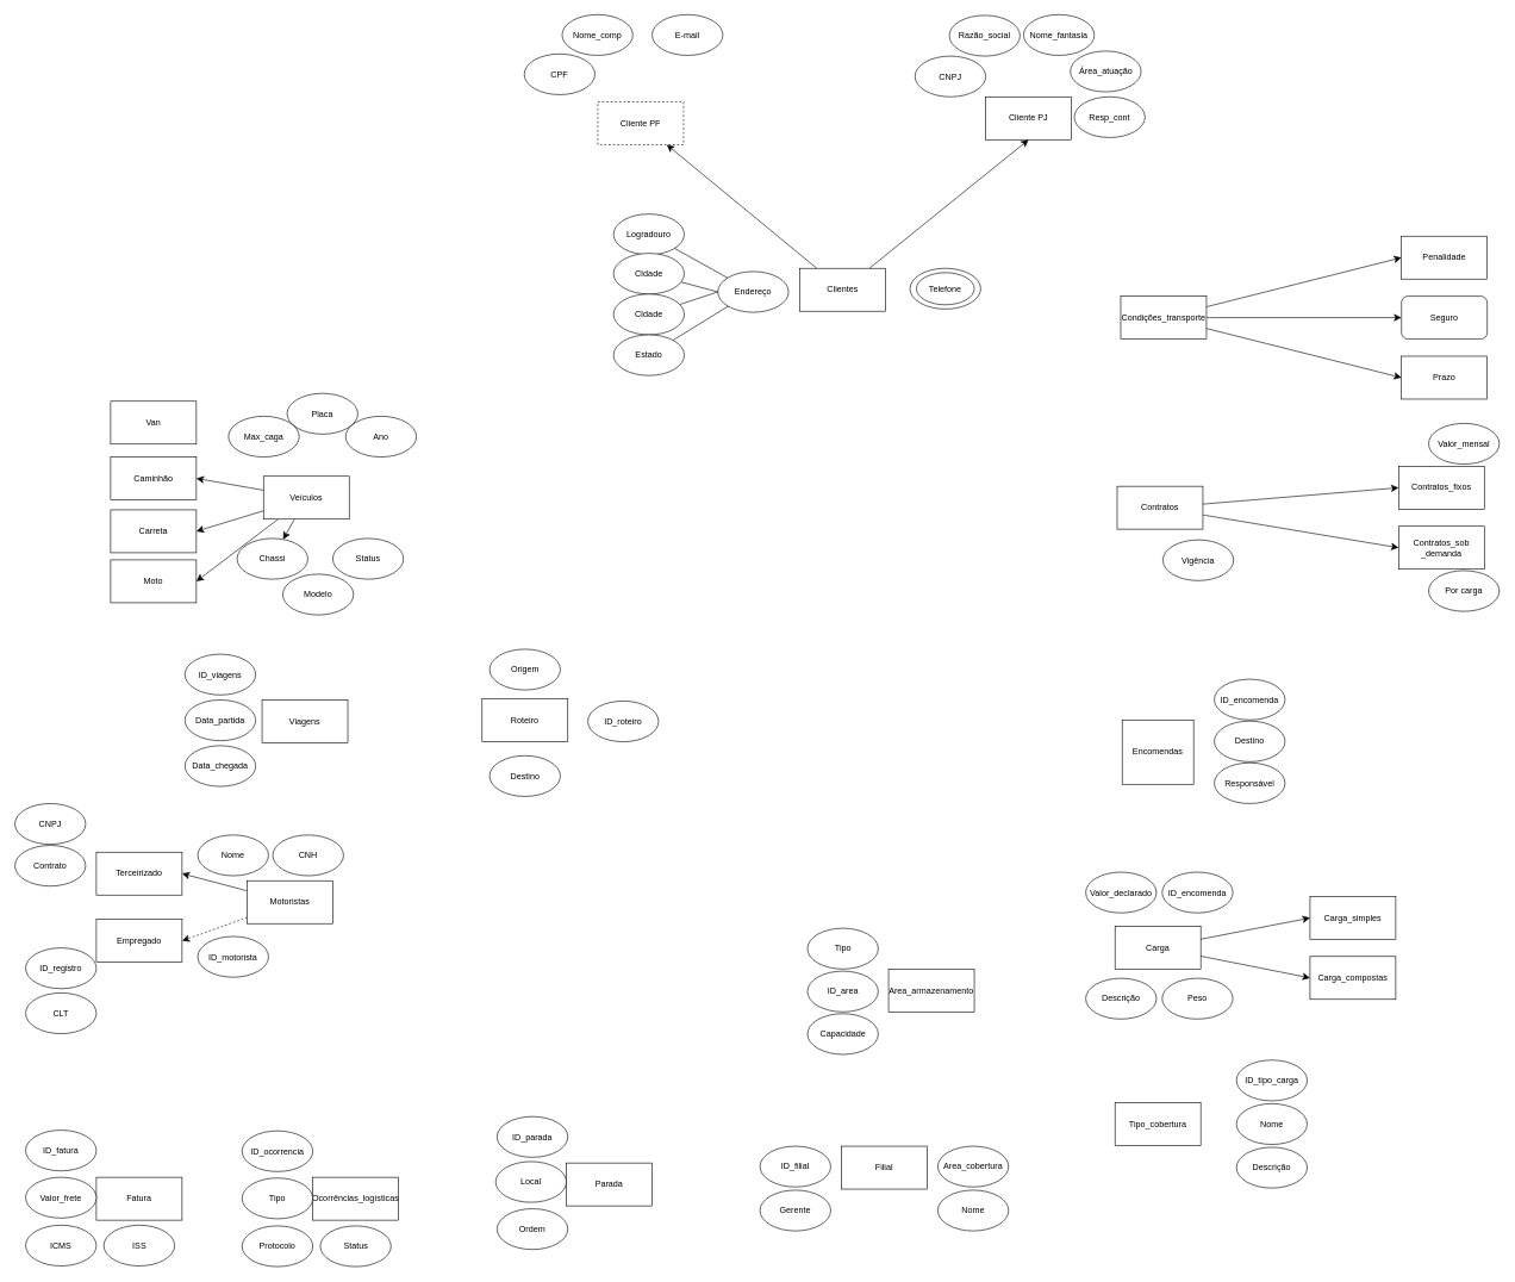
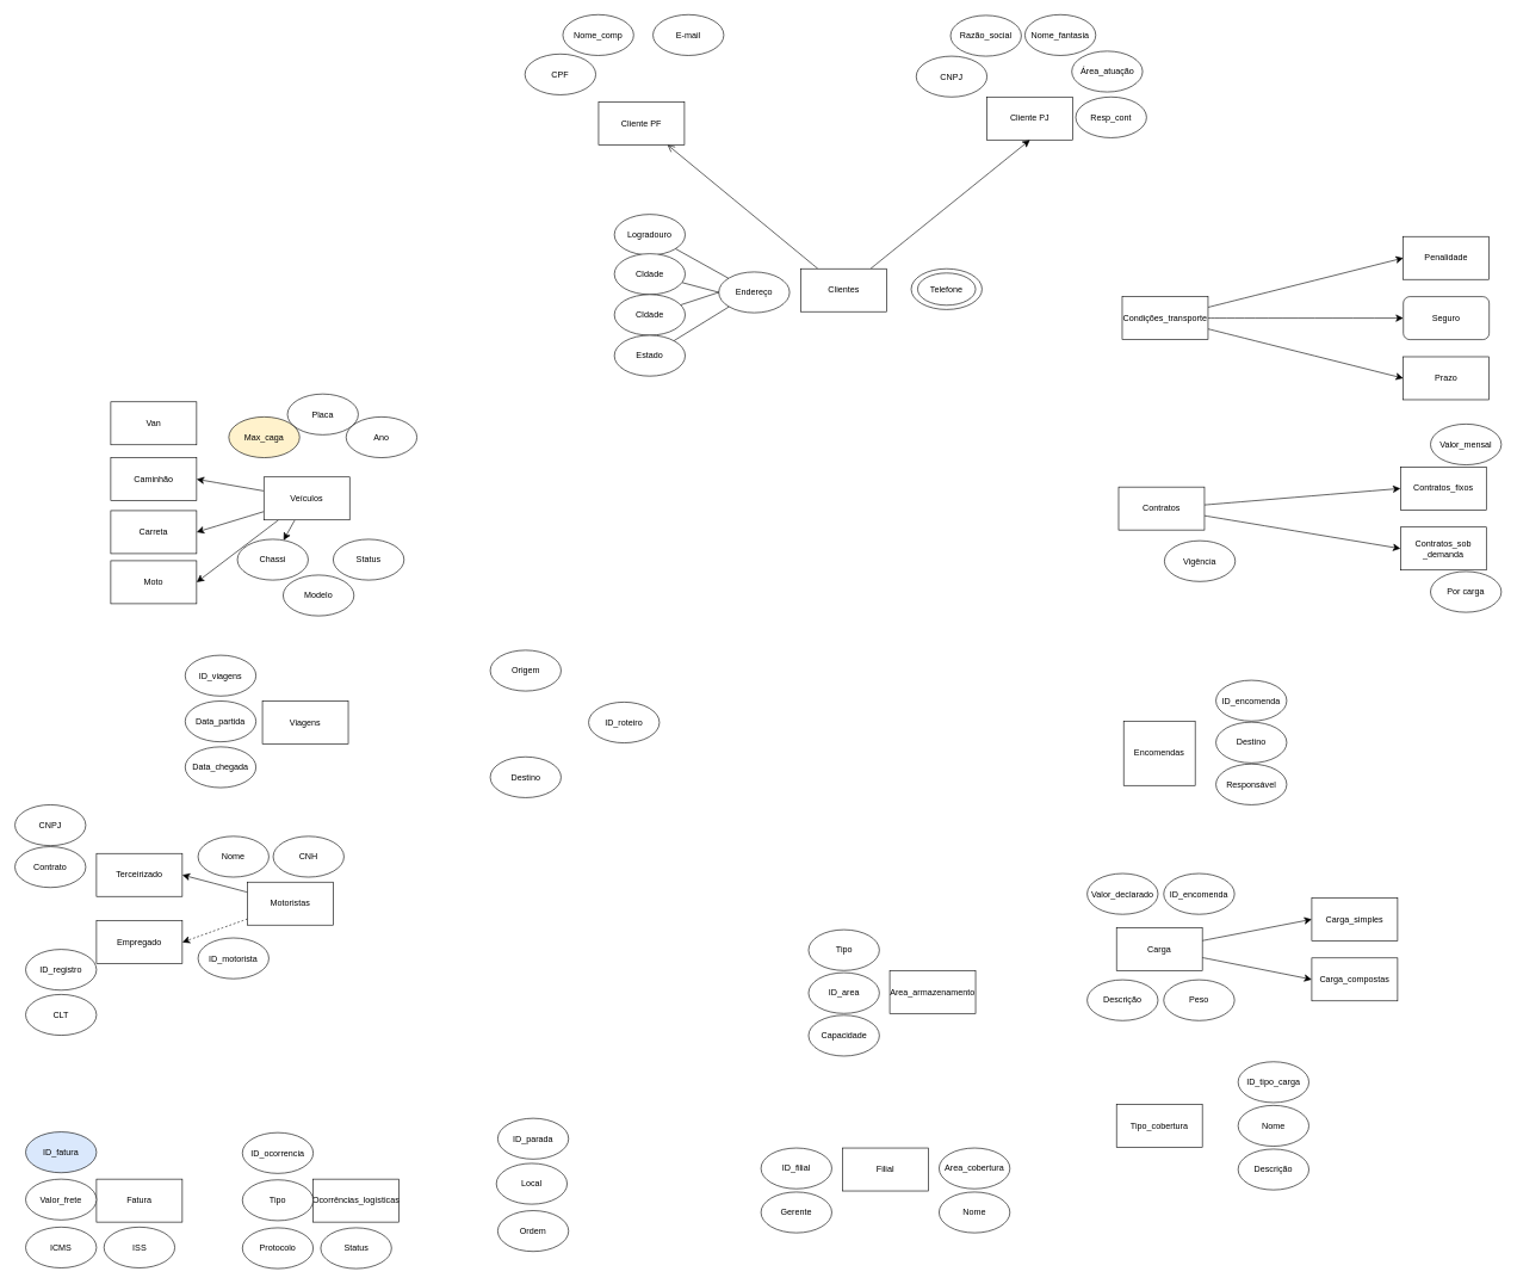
- <mxCell id="2" value="Cliente PF" style="rounded=0;whiteSpace=wrap;html=1;dashed=1;" vertex="1" parent="1"><mxGeometry x="836" y="142" width="120" height="60" as="geometry" /></mxCell>
+ <mxCell id="2" value="Cliente PF" style="rounded=0;whiteSpace=wrap;html=1;" vertex="1" parent="1"><mxGeometry x="836" y="142" width="120" height="60" as="geometry" /></mxCell>
- <mxCell id="39" style="edgeStyle=none;curved=1;rounded=0;orthogonalLoop=1;jettySize=auto;html=1;fontSize=12;startSize=8;endSize=8;" edge="1" parent="1" source="41" target="2"><mxGeometry relative="1" as="geometry" /></mxCell>
+ <mxCell id="39" style="edgeStyle=none;curved=1;rounded=0;orthogonalLoop=1;jettySize=auto;html=1;fontSize=12;startSize=8;endSize=8;endArrow=open;" edge="1" parent="1" source="41" target="2"><mxGeometry relative="1" as="geometry" /></mxCell>
- <mxCell id="82" value="Max_caga" style="ellipse;whiteSpace=wrap;html=1;" vertex="1" parent="1"><mxGeometry x="319" y="582" width="99" height="57" as="geometry" /></mxCell>
+ <mxCell id="82" value="Max_caga" style="ellipse;whiteSpace=wrap;html=1;fillColor=#fff2cc;" vertex="1" parent="1"><mxGeometry x="319" y="582" width="99" height="57" as="geometry" /></mxCell>
- <mxCell id="94" value="Roteiro" style="rounded=0;whiteSpace=wrap;html=1;" vertex="1" parent="1"><mxGeometry x="674" y="977.5" width="120" height="60" as="geometry" /></mxCell>
- <mxCell id="110" value="ID_fatura" style="ellipse;whiteSpace=wrap;html=1;" vertex="1" parent="1"><mxGeometry x="35" y="1581" width="99" height="57" as="geometry" /></mxCell>
+ <mxCell id="110" value="ID_fatura" style="ellipse;whiteSpace=wrap;html=1;fillColor=#dae8fc;" vertex="1" parent="1"><mxGeometry x="35" y="1581" width="99" height="57" as="geometry" /></mxCell>
- <mxCell id="19" value="Parada" style="rounded=0;whiteSpace=wrap;html=1;" vertex="1" parent="1"><mxGeometry x="792" y="1627" width="120" height="60" as="geometry" /></mxCell>
